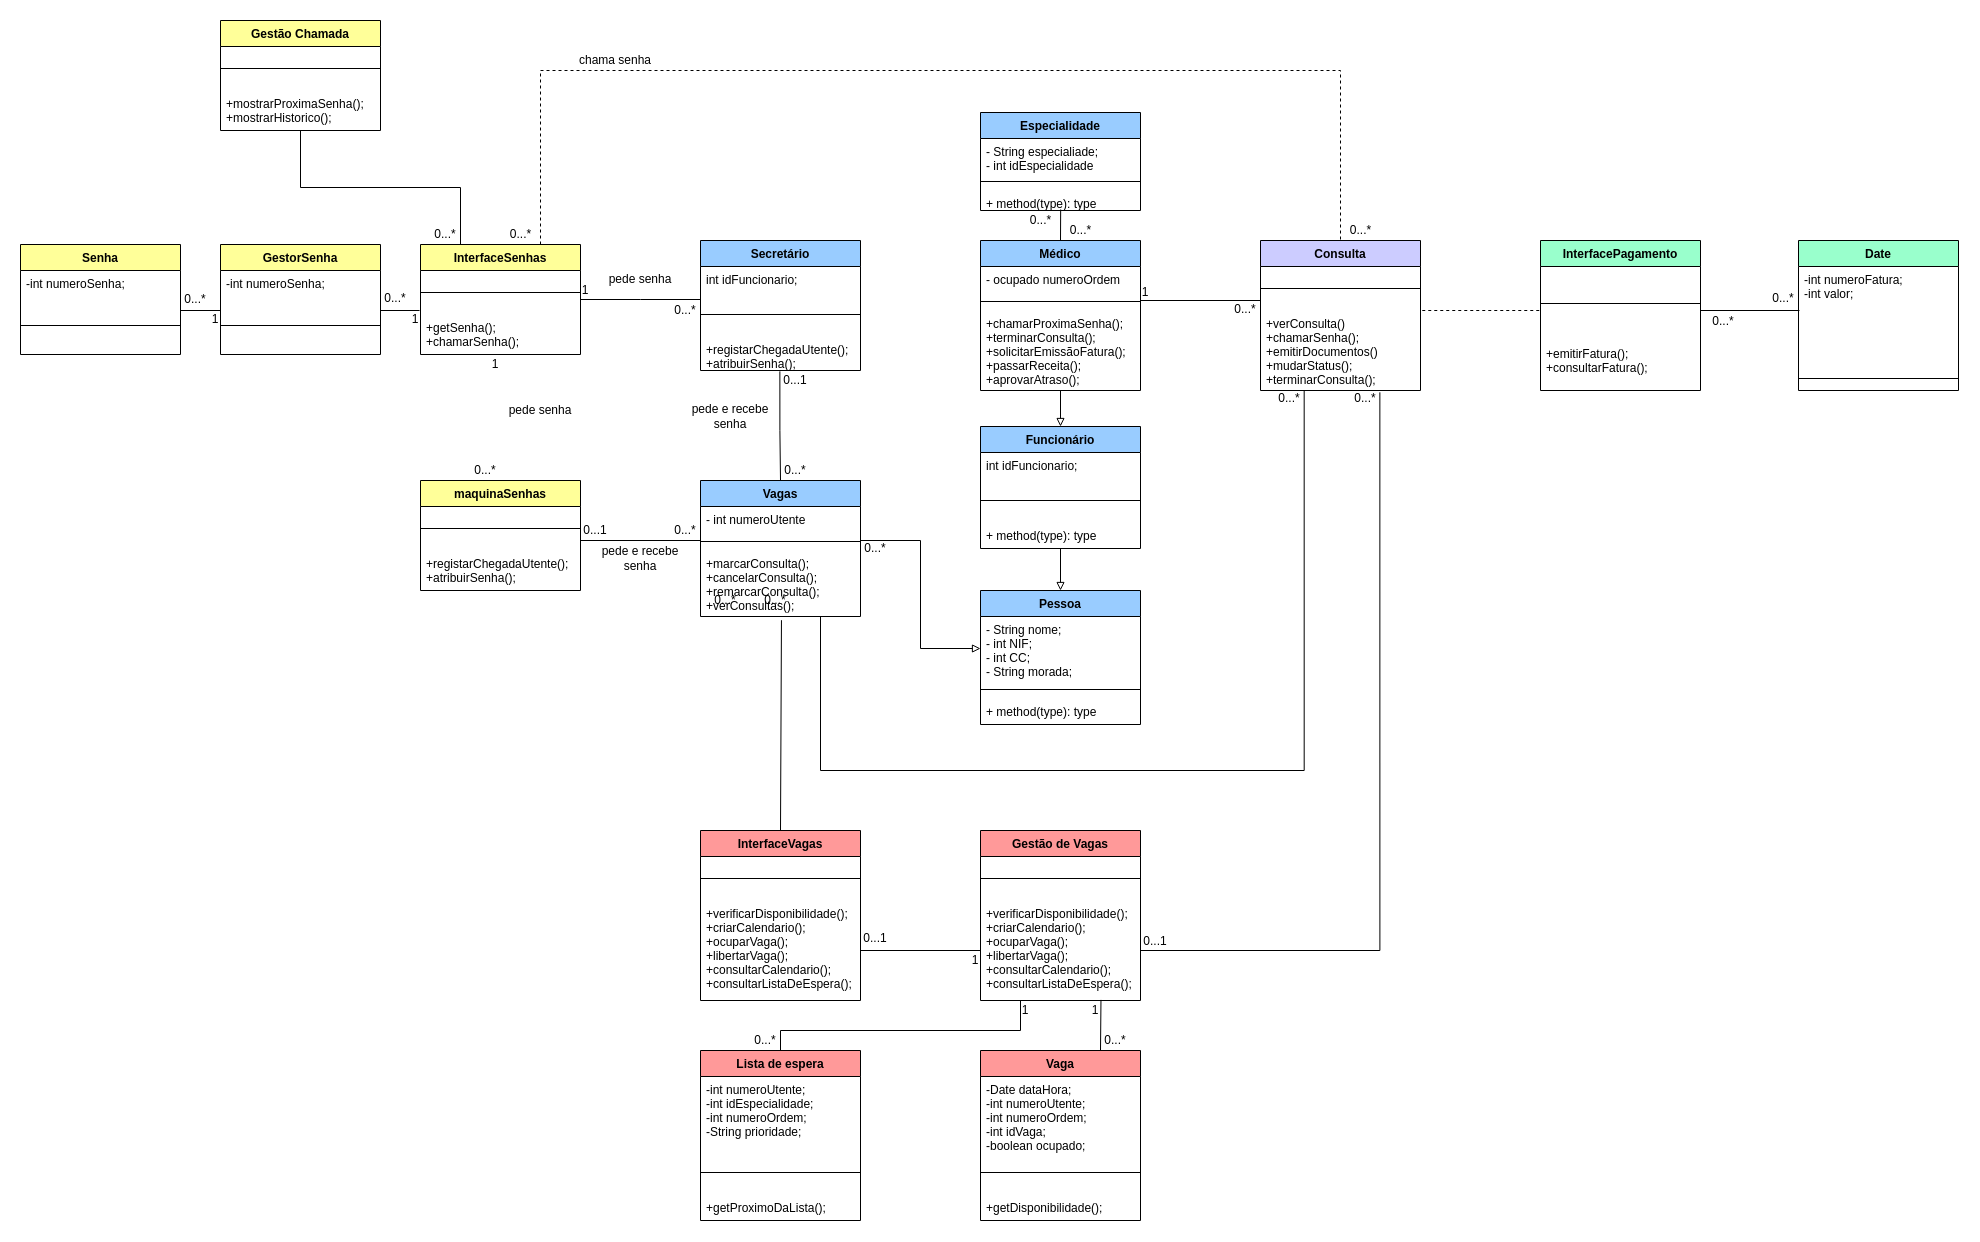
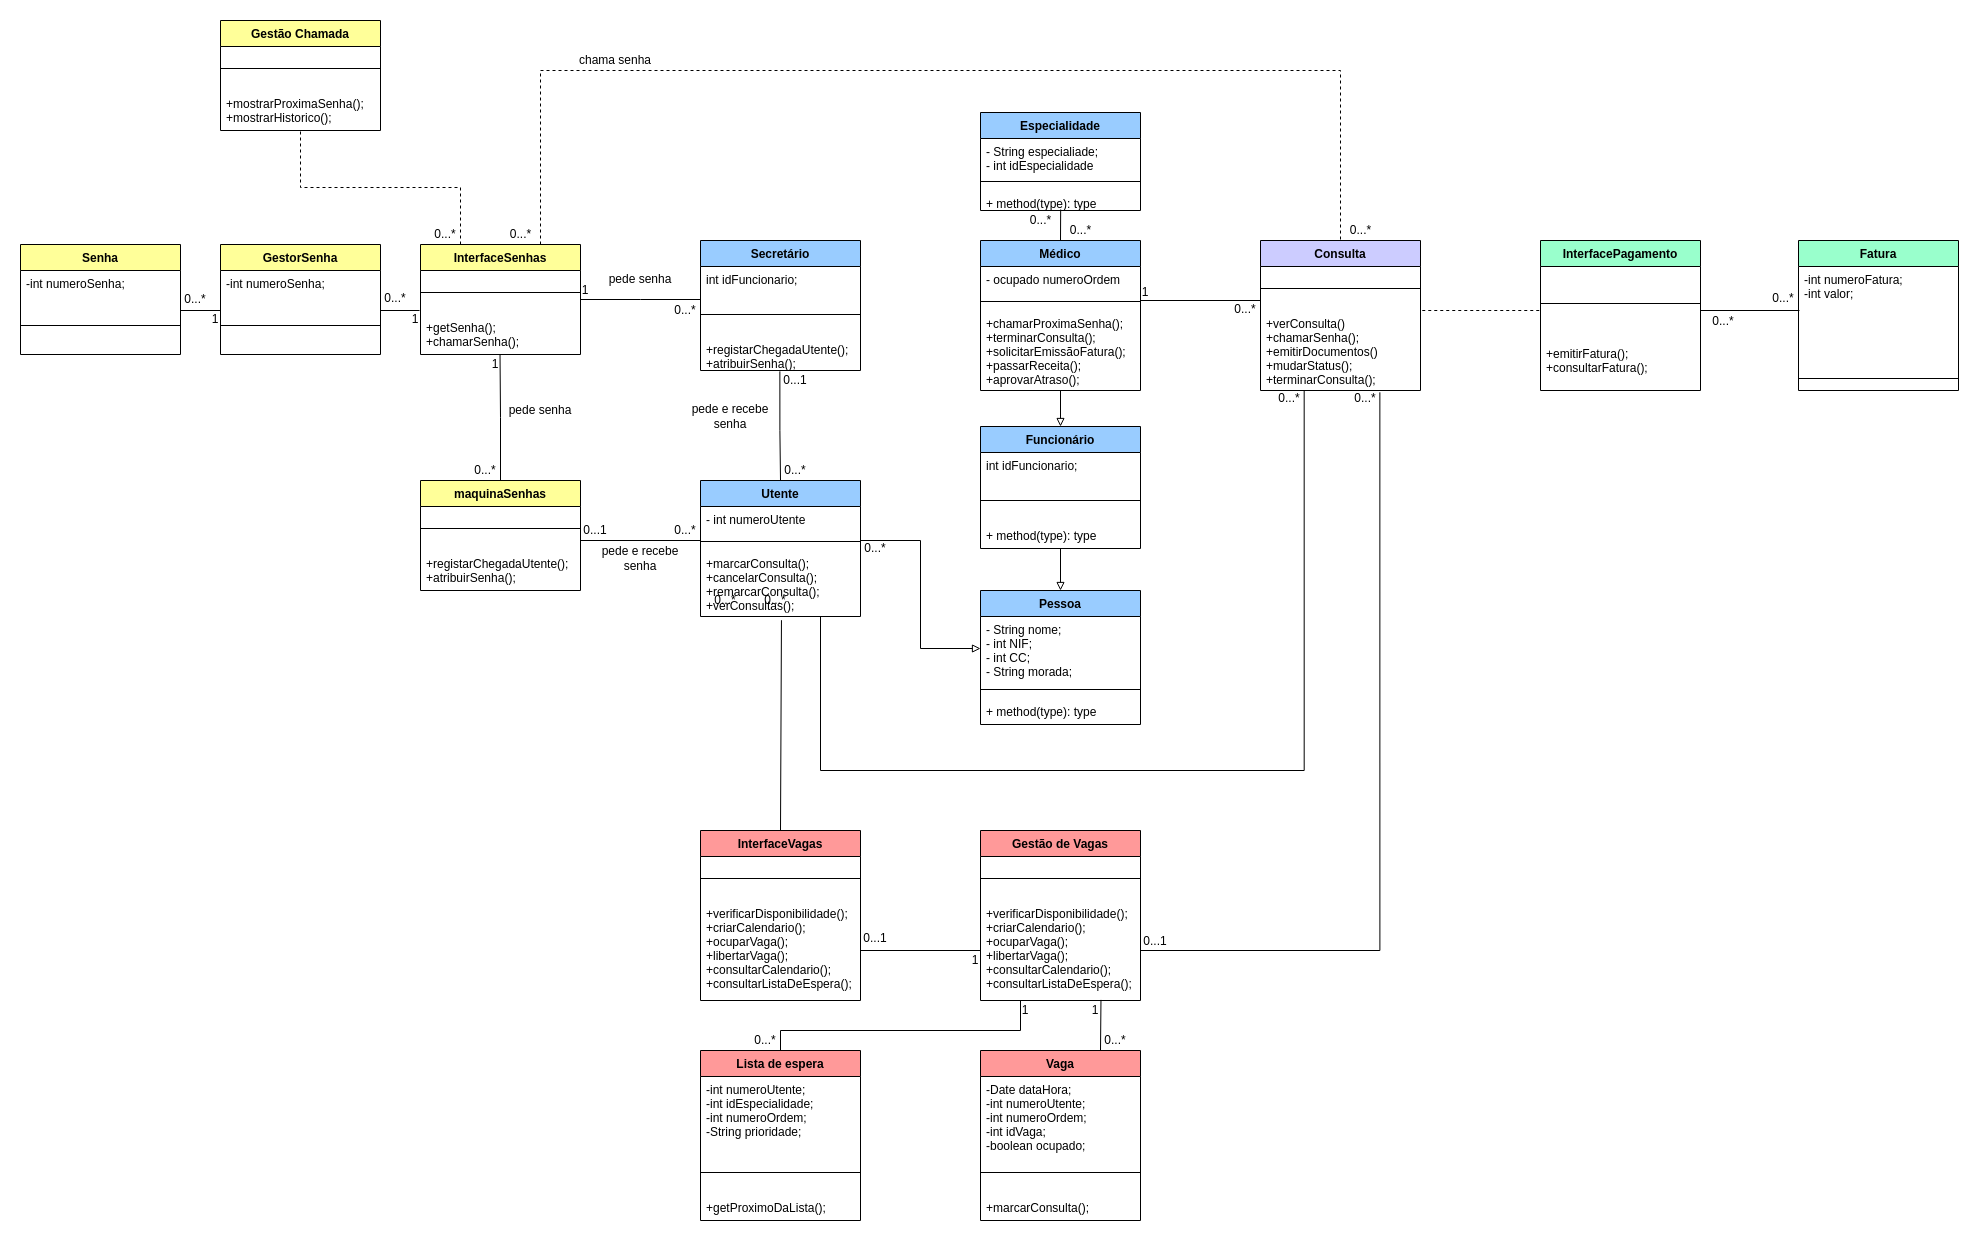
- <mxCell id="36" style="edgeStyle=orthogonalEdgeStyle;rounded=0;orthogonalLoop=1;jettySize=auto;html=1;exitX=0.25;exitY=0;exitDx=0;exitDy=0;entryX=0.5;entryY=1;entryDx=0;entryDy=0;endArrow=none;endFill=0;" parent="1" source="37" target="100" edge="1"><mxGeometry relative="1" as="geometry" /></mxCell>
+ <mxCell id="36" style="edgeStyle=orthogonalEdgeStyle;rounded=0;orthogonalLoop=1;jettySize=auto;html=1;exitX=0.25;exitY=0;exitDx=0;exitDy=0;entryX=0.5;entryY=1;entryDx=0;entryDy=0;endArrow=none;endFill=0;dashed=1;" parent="1" source="37" target="100" edge="1"><mxGeometry relative="1" as="geometry" /></mxCell>
- <mxCell id="111" value="Date" style="swimlane;fontStyle=1;align=center;verticalAlign=top;childLayout=stackLayout;horizontal=1;startSize=26;horizontalStack=0;resizeParent=1;resizeParentMax=0;resizeLast=0;collapsible=1;marginBottom=0;fillColor=#99FFCC;" parent="1" vertex="1"><mxGeometry x="1798" y="240" width="160" height="150" as="geometry" /></mxCell>
+ <mxCell id="111" value="Fatura" style="swimlane;fontStyle=1;align=center;verticalAlign=top;childLayout=stackLayout;horizontal=1;startSize=26;horizontalStack=0;resizeParent=1;resizeParentMax=0;resizeLast=0;collapsible=1;marginBottom=0;fillColor=#99FFCC;" parent="1" vertex="1"><mxGeometry x="1798" y="240" width="160" height="150" as="geometry" /></mxCell>
+ <mxCell id="83" style="edgeStyle=orthogonalEdgeStyle;rounded=0;orthogonalLoop=1;jettySize=auto;html=1;exitX=0.5;exitY=0;exitDx=0;exitDy=0;startArrow=none;startFill=0;endArrow=none;endFill=0;entryX=0.497;entryY=0.997;entryDx=0;entryDy=0;entryPerimeter=0;" parent="1" source="85" target="39" edge="1"><mxGeometry relative="1" as="geometry"><mxPoint x="500" y="360" as="targetPoint" /></mxGeometry></mxCell>
- <mxCell id="5" value="Vagas" style="swimlane;fontStyle=1;align=center;verticalAlign=top;childLayout=stackLayout;horizontal=1;startSize=26;horizontalStack=0;resizeParent=1;resizeParentMax=0;resizeLast=0;collapsible=1;marginBottom=0;fillColor=#99CCFF;" parent="1" vertex="1"><mxGeometry x="700" y="480" width="160" height="136" as="geometry" /></mxCell>
+ <mxCell id="5" value="Utente" style="swimlane;fontStyle=1;align=center;verticalAlign=top;childLayout=stackLayout;horizontal=1;startSize=26;horizontalStack=0;resizeParent=1;resizeParentMax=0;resizeLast=0;collapsible=1;marginBottom=0;fillColor=#99CCFF;" parent="1" vertex="1"><mxGeometry x="700" y="480" width="160" height="136" as="geometry" /></mxCell>
- <mxCell id="24" value="+getDisponibilidade();" style="text;strokeColor=none;fillColor=none;align=left;verticalAlign=top;spacingLeft=4;spacingRight=4;overflow=hidden;rotatable=0;points=[[0,0.5],[1,0.5]];portConstraint=eastwest;" parent="21" vertex="1"><mxGeometry y="144" width="160" height="26" as="geometry" /></mxCell>
+ <mxCell id="24" value="+marcarConsulta();" style="text;strokeColor=none;fillColor=none;align=left;verticalAlign=top;spacingLeft=4;spacingRight=4;overflow=hidden;rotatable=0;points=[[0,0.5],[1,0.5]];portConstraint=eastwest;" parent="21" vertex="1"><mxGeometry y="144" width="160" height="26" as="geometry" /></mxCell>
